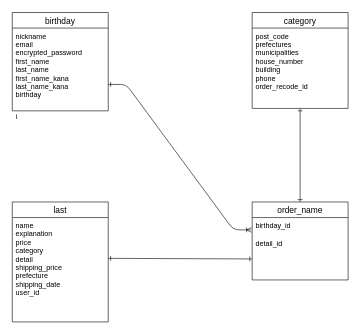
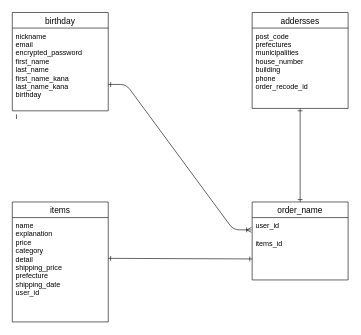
- <mxCell id="7" value="category" style="swimlane;fontStyle=0;childLayout=stackLayout;horizontal=1;startSize=26;horizontalStack=0;resizeParent=1;resizeParentMax=0;resizeLast=0;collapsible=1;marginBottom=0;align=center;fontSize=14;" vertex="1" parent="1"><mxGeometry x="420" y="20" width="160" height="160" as="geometry" /></mxCell>
+ <mxCell id="7" value="addersses" style="swimlane;fontStyle=0;childLayout=stackLayout;horizontal=1;startSize=26;horizontalStack=0;resizeParent=1;resizeParentMax=0;resizeLast=0;collapsible=1;marginBottom=0;align=center;fontSize=14;" vertex="1" parent="1"><mxGeometry x="420" y="20" width="160" height="160" as="geometry" /></mxCell>
- <mxCell id="5" value="last" style="swimlane;fontStyle=0;childLayout=stackLayout;horizontal=1;startSize=26;horizontalStack=0;resizeParent=1;resizeParentMax=0;resizeLast=0;collapsible=1;marginBottom=0;align=center;fontSize=14;" vertex="1" parent="1"><mxGeometry x="20" y="336" width="160" height="200" as="geometry" /></mxCell>
+ <mxCell id="5" value="items" style="swimlane;fontStyle=0;childLayout=stackLayout;horizontal=1;startSize=26;horizontalStack=0;resizeParent=1;resizeParentMax=0;resizeLast=0;collapsible=1;marginBottom=0;align=center;fontSize=14;" vertex="1" parent="1"><mxGeometry x="20" y="336" width="160" height="200" as="geometry" /></mxCell>
- <mxCell id="10" value="birthday_id" style="text;strokeColor=none;fillColor=none;spacingLeft=4;spacingRight=4;overflow=hidden;rotatable=0;points=[[0,0.5],[1,0.5]];portConstraint=eastwest;fontSize=12;" vertex="1" parent="9"><mxGeometry y="26" width="160" height="30" as="geometry" /></mxCell>
+ <mxCell id="10" value="user_id" style="text;strokeColor=none;fillColor=none;spacingLeft=4;spacingRight=4;overflow=hidden;rotatable=0;points=[[0,0.5],[1,0.5]];portConstraint=eastwest;fontSize=12;" vertex="1" parent="9"><mxGeometry y="26" width="160" height="30" as="geometry" /></mxCell>
- <mxCell id="11" value="detail_id&#10;" style="text;strokeColor=none;fillColor=none;spacingLeft=4;spacingRight=4;overflow=hidden;rotatable=0;points=[[0,0.5],[1,0.5]];portConstraint=eastwest;fontSize=12;" vertex="1" parent="9"><mxGeometry y="56" width="160" height="74" as="geometry" /></mxCell>
+ <mxCell id="11" value="items_id&#10;" style="text;strokeColor=none;fillColor=none;spacingLeft=4;spacingRight=4;overflow=hidden;rotatable=0;points=[[0,0.5],[1,0.5]];portConstraint=eastwest;fontSize=12;" vertex="1" parent="9"><mxGeometry y="56" width="160" height="74" as="geometry" /></mxCell>
